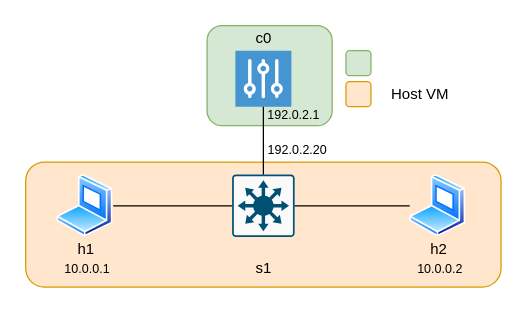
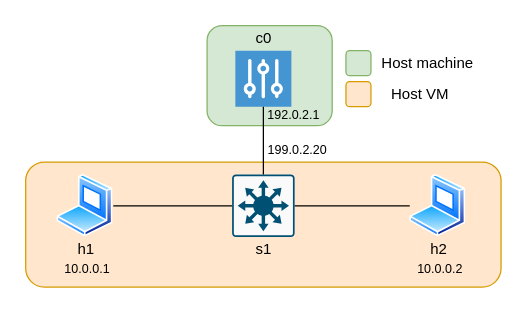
+ <mxCell id="20" value="Host machine" style="text;html=1;align=center;verticalAlign=middle;resizable=0;points=[];autosize=1;" vertex="1" parent="1"><mxGeometry x="296" y="40" width="90" height="20" as="geometry" /></mxCell>
- <mxCell id="22" value="&lt;font style=&quot;font-size: 10px&quot;&gt;192.0.2.20&lt;/font&gt;" style="text;html=1;align=center;verticalAlign=middle;resizable=0;points=[];autosize=1;" vertex="1" parent="1"><mxGeometry x="207" y="109" width="60" height="20" as="geometry" /></mxCell>
+ <mxCell id="22" value="&lt;font style=&quot;font-size: 10px&quot;&gt;199.0.2.20&lt;/font&gt;" style="text;html=1;align=center;verticalAlign=middle;resizable=0;points=[];autosize=1;" vertex="1" parent="1"><mxGeometry x="207" y="109" width="60" height="20" as="geometry" /></mxCell>
- <mxCell id="11" value="s1" style="text;html=1;align=center;verticalAlign=middle;resizable=0;points=[];autosize=1;" vertex="1" parent="1"><mxGeometry x="195" y="204" width="30" height="20" as="geometry" /></mxCell>
+ <mxCell id="11" value="s1" style="text;html=1;align=center;verticalAlign=middle;resizable=0;points=[];autosize=1;" vertex="1" parent="1"><mxGeometry x="195" y="189" width="30" height="20" as="geometry" /></mxCell>
